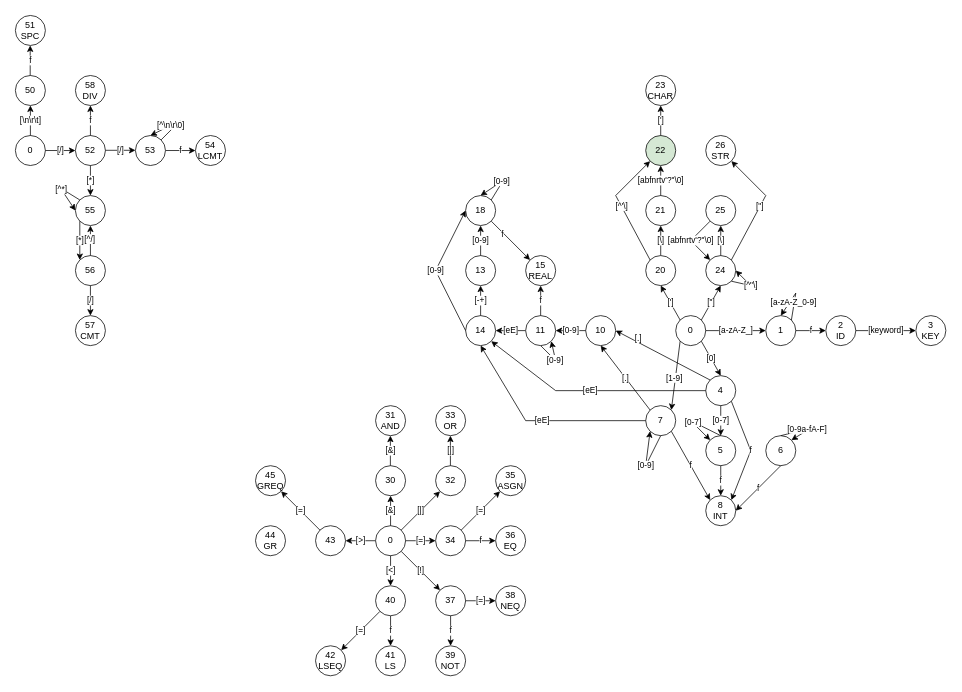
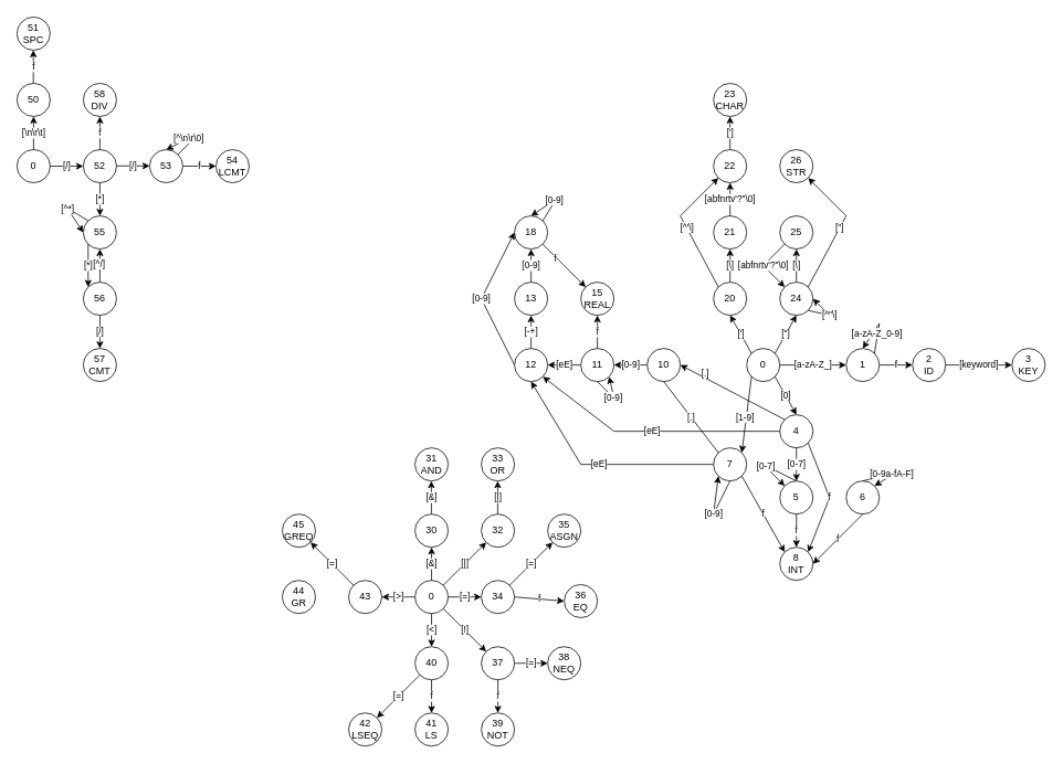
- <mxCell id="33" value="22" style="ellipse;whiteSpace=wrap;html=1;fillColor=#d5e8d4;" vertex="1" parent="1"><mxGeometry x="860" width="40" height="40" as="geometry" y="180" /></mxCell>
+ <mxCell id="33" value="22" style="ellipse;whiteSpace=wrap;html=1;" vertex="1" parent="1"><mxGeometry x="860" width="40" height="40" as="geometry" y="180" /></mxCell>
- <mxCell id="80" value="14" style="ellipse;whiteSpace=wrap;html=1;" vertex="1" parent="1"><mxGeometry x="620" y="420" width="40" height="40" as="geometry" /></mxCell>
+ <mxCell id="80" value="12" style="ellipse;whiteSpace=wrap;html=1;" vertex="1" parent="1"><mxGeometry x="620" y="420" width="40" height="40" as="geometry" /></mxCell>
- <mxCell id="27" value="&lt;div&gt;[.]&lt;/div&gt;" style="endArrow=classic;html=1;rounded=0;entryX=0.5;entryY=1;entryDx=0;entryDy=0;exitX=0;exitY=0;exitDx=0;exitDy=0;" edge="1" parent="1" source="10" target="25"><mxGeometry width="50" height="50" relative="1" as="geometry"><mxPoint y="670" as="sourcePoint" x="780" /><mxPoint x="830" y="620" as="targetPoint" /></mxGeometry></mxCell>
+ <mxCell id="27" value="&lt;div&gt;[.]&lt;/div&gt;" style="endArrow=none;html=1;rounded=0;entryX=0.5;entryY=1;entryDx=0;entryDy=0;exitX=0;exitY=0;exitDx=0;exitDy=0;" edge="1" parent="1" source="10" target="25"><mxGeometry width="50" height="50" relative="1" as="geometry"><mxPoint y="670" as="sourcePoint" x="780" /><mxPoint x="830" y="620" as="targetPoint" /></mxGeometry></mxCell>
- <mxCell id="61" value="&lt;div&gt;36&lt;/div&gt;&lt;div&gt;EQ&lt;br&gt;&lt;/div&gt;" style="ellipse;whiteSpace=wrap;html=1;" vertex="1" parent="1"><mxGeometry x="660" y="700" width="40" height="40" as="geometry" /></mxCell>
+ <mxCell id="61" value="&lt;div&gt;36&lt;/div&gt;&lt;div&gt;EQ&lt;br&gt;&lt;/div&gt;" style="ellipse;whiteSpace=wrap;html=1;" vertex="1" parent="1"><mxGeometry x="680" y="705" width="40" height="40" as="geometry" /></mxCell>
